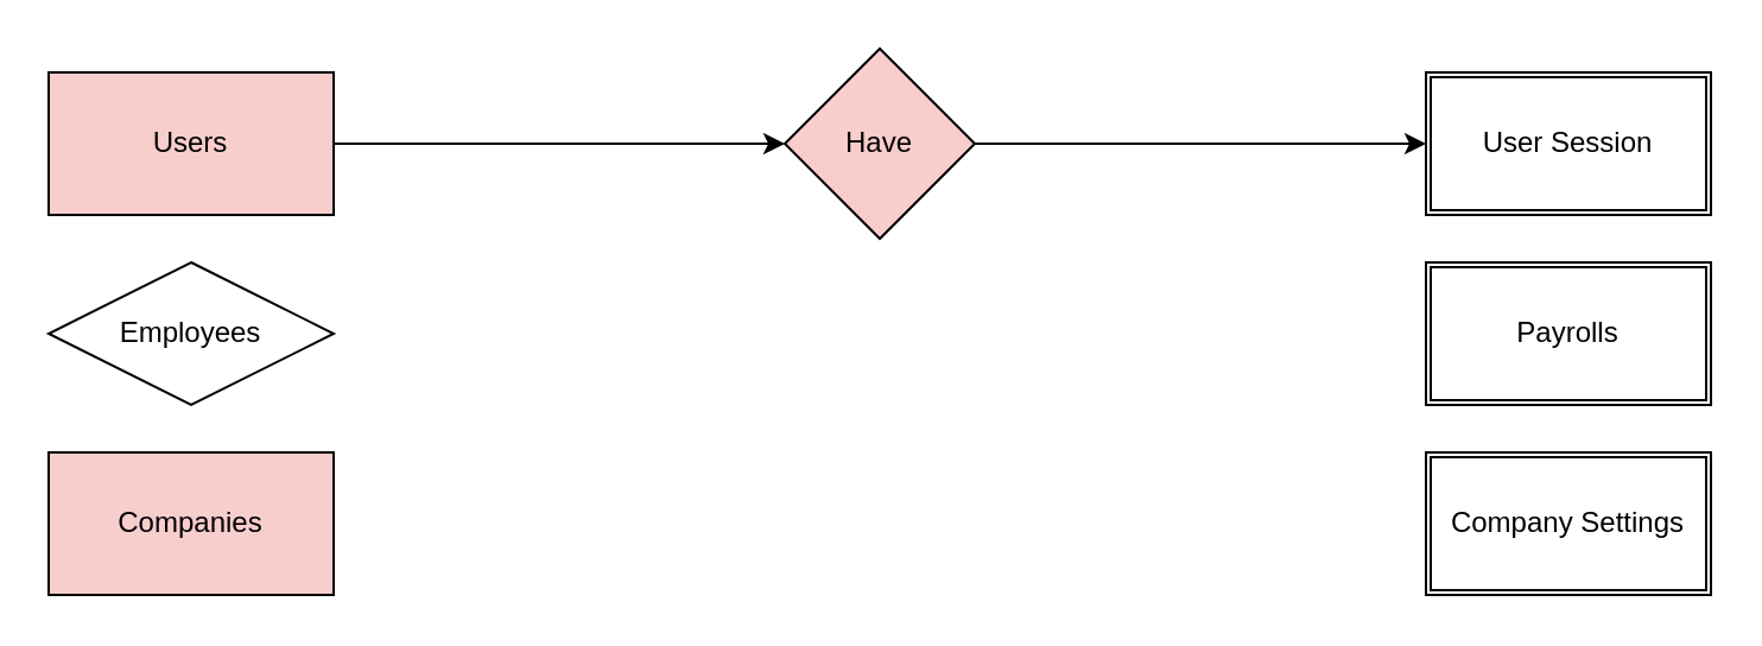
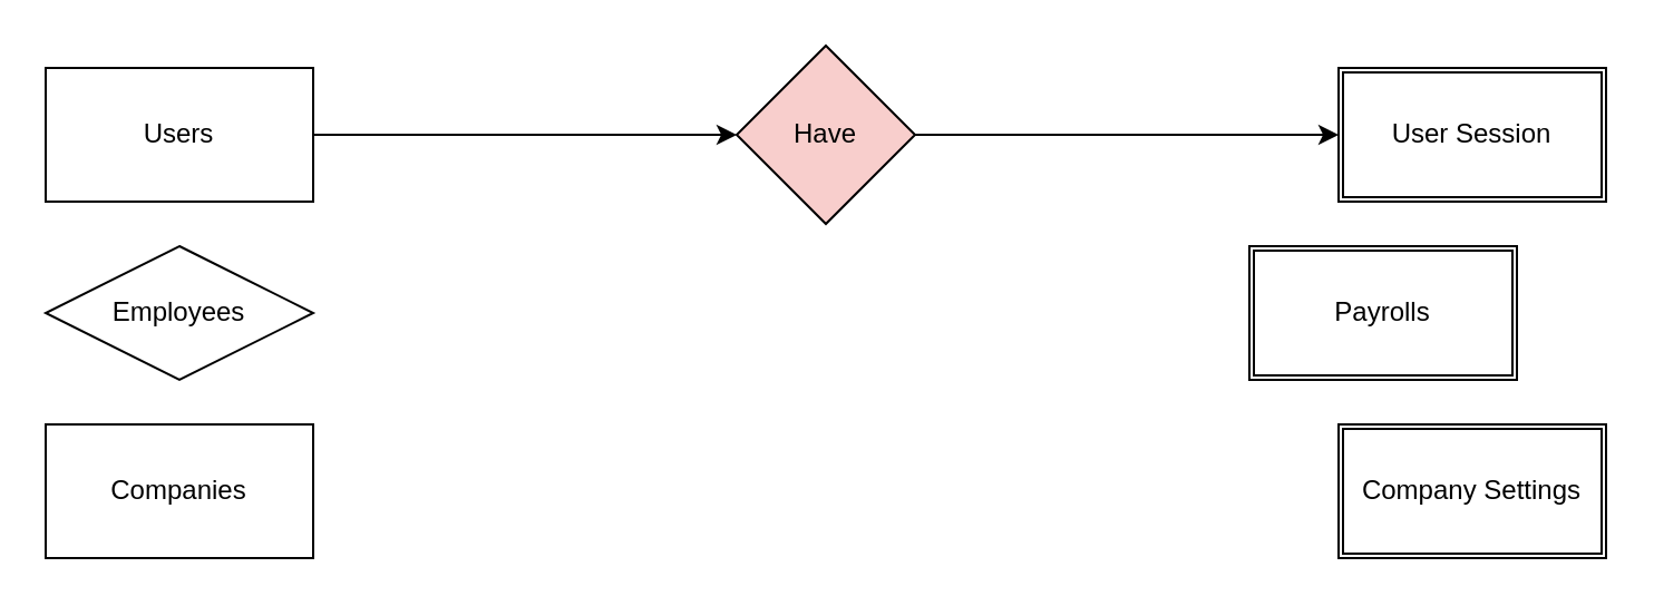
- <mxCell id="5" value="&lt;div&gt;Users&lt;/div&gt;" style="rounded=0;whiteSpace=wrap;html=1;fillColor=#f8cecc;" vertex="1" parent="1"><mxGeometry x="20" y="30" width="120" height="60" as="geometry" /></mxCell>
+ <mxCell id="5" value="&lt;div&gt;Users&lt;/div&gt;" style="rounded=0;whiteSpace=wrap;html=1;" vertex="1" parent="1"><mxGeometry x="20" y="30" width="120" height="60" as="geometry" /></mxCell>
- <mxCell id="7" value="Payrolls" style="shape=ext;double=1;rounded=0;whiteSpace=wrap;html=1;" vertex="1" parent="1"><mxGeometry x="600" y="110" width="120" height="60" as="geometry" /></mxCell>
+ <mxCell id="7" value="Payrolls" style="shape=ext;double=1;rounded=0;whiteSpace=wrap;html=1;" vertex="1" parent="1"><mxGeometry x="560" y="110" width="120" height="60" as="geometry" /></mxCell>
- <mxCell id="2" value="&lt;div&gt;Companies&lt;/div&gt;" style="rounded=0;whiteSpace=wrap;html=1;fillColor=#f8cecc;" vertex="1" parent="1"><mxGeometry x="20" y="190" width="120" height="60" as="geometry" /></mxCell>
+ <mxCell id="2" value="&lt;div&gt;Companies&lt;/div&gt;" style="rounded=0;whiteSpace=wrap;html=1;" vertex="1" parent="1"><mxGeometry x="20" y="190" width="120" height="60" as="geometry" /></mxCell>
